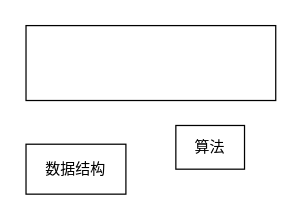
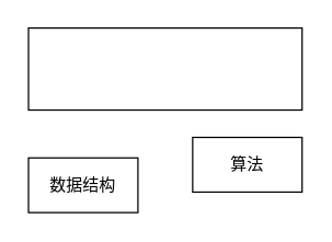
- <mxCell id="3" value="算法" style="rounded=0;whiteSpace=wrap;html=1;" vertex="1" parent="1"><mxGeometry x="140" y="100" width="55" height="35" as="geometry" /></mxCell>
+ <mxCell id="3" value="算法" style="rounded=0;whiteSpace=wrap;html=1;" vertex="1" parent="1"><mxGeometry x="140" y="100" width="80" height="40" as="geometry" /></mxCell>
